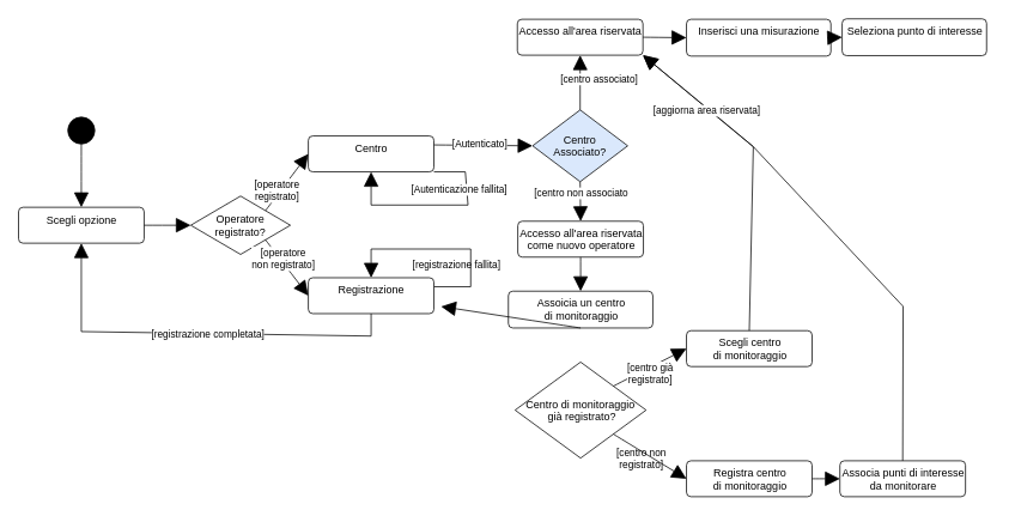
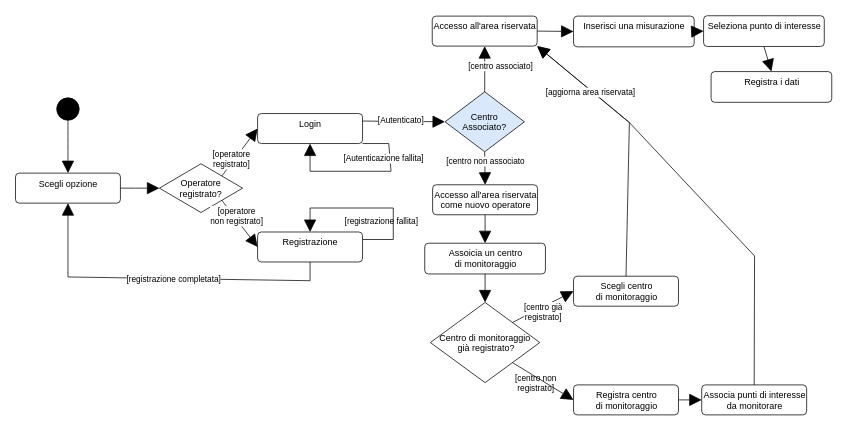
+ <mxCell id="46" value="" style="html=1;verticalAlign=bottom;labelBackgroundColor=none;endArrow=block;endFill=1;rounded=0;startSize=14;endSize=14;sourcePerimeterSpacing=8;targetPerimeterSpacing=8;curved=1;exitX=0.5;exitY=1;exitDx=0;exitDy=0;entryX=0.5;entryY=0;entryDx=0;entryDy=0;" parent="1" source="42" target="43" edge="1"><mxGeometry width="160" relative="1" as="geometry"><mxPoint x="1608" y="155" as="sourcePoint" /><mxPoint x="1768" y="155" as="targetPoint" /></mxGeometry></mxCell>
+ <mxCell id="43" value="Registra i dati" style="html=1;align=center;verticalAlign=top;rounded=1;absoluteArcSize=1;arcSize=10;dashed=0;" parent="1" vertex="1"><mxGeometry x="948" y="95" width="161" height="41" as="geometry" /></mxCell>
- <mxCell id="12" value="Centro" style="html=1;align=center;verticalAlign=top;rounded=1;absoluteArcSize=1;arcSize=10;dashed=0;" parent="1" vertex="1"><mxGeometry x="343" y="151" width="140" height="40" as="geometry" /></mxCell>
+ <mxCell id="12" value="Login" style="html=1;align=center;verticalAlign=top;rounded=1;absoluteArcSize=1;arcSize=10;dashed=0;" parent="1" vertex="1"><mxGeometry x="343" y="151" width="140" height="40" as="geometry" /></mxCell>
- <mxCell id="34" value="" style="html=1;verticalAlign=bottom;labelBackgroundColor=none;endArrow=block;endFill=1;rounded=0;startSize=14;endSize=14;sourcePerimeterSpacing=8;targetPerimeterSpacing=8;curved=1;exitX=0.5;exitY=1;exitDx=0;exitDy=0;" parent="1" source="28" target="11" edge="1"><mxGeometry width="160" relative="1" as="geometry"><mxPoint x="1030.5" y="439" as="sourcePoint" /><mxPoint x="1190.5" y="439" as="targetPoint" /></mxGeometry></mxCell>
+ <mxCell id="34" value="" style="html=1;verticalAlign=bottom;labelBackgroundColor=none;endArrow=block;endFill=1;rounded=0;startSize=14;endSize=14;sourcePerimeterSpacing=8;targetPerimeterSpacing=8;curved=1;exitX=0.5;exitY=1;exitDx=0;exitDy=0;entryX=0.5;entryY=0;entryDx=0;entryDy=0;" parent="1" source="28" target="29" edge="1"><mxGeometry width="160" relative="1" as="geometry"><mxPoint x="1030.5" y="439" as="sourcePoint" /><mxPoint x="1190.5" y="439" as="targetPoint" /></mxGeometry></mxCell>
